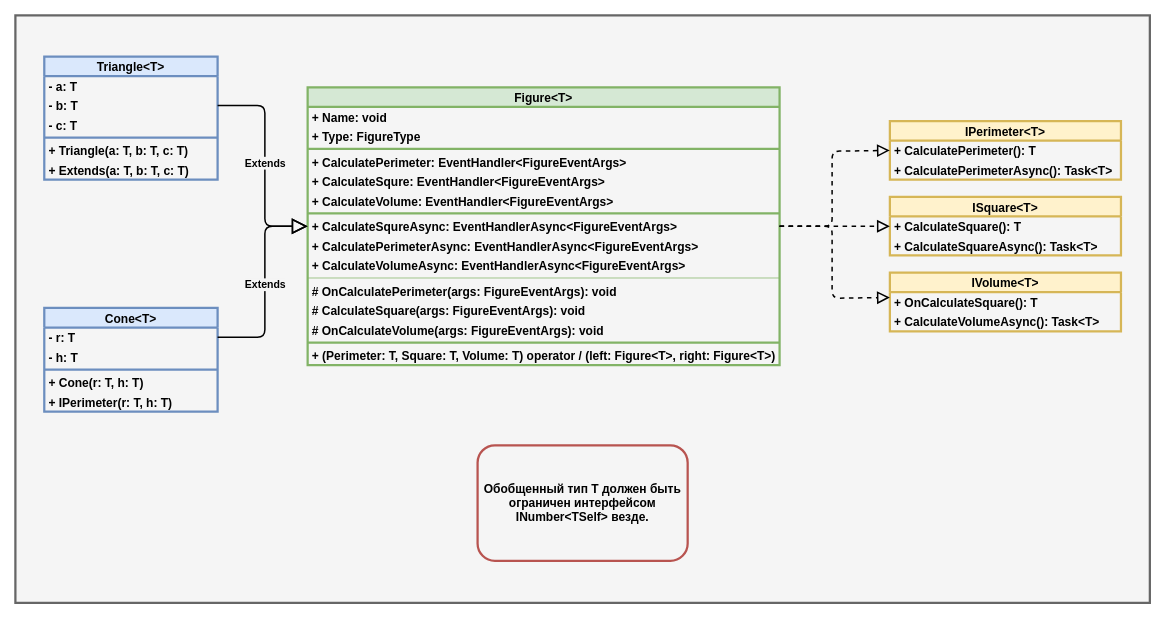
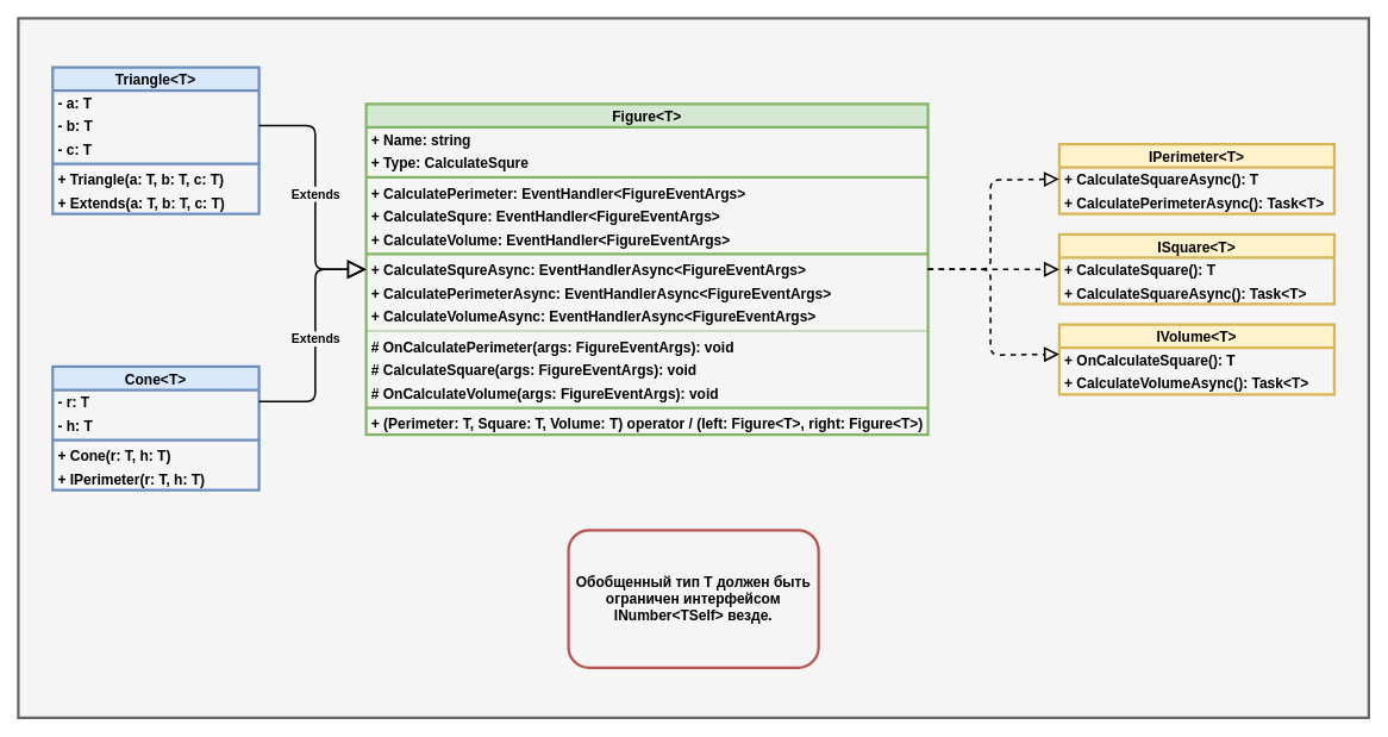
- <mxCell id="13" value="+ Name: void" style="text;strokeColor=none;fillColor=none;align=left;verticalAlign=middle;spacingLeft=4;spacingRight=4;overflow=hidden;rotatable=0;points=[[0,0.5],[1,0.5]];portConstraint=eastwest;fontStyle=1;fontSize=16;" parent="12" vertex="1"><mxGeometry y="26" width="629" height="26" as="geometry" /></mxCell>
+ <mxCell id="13" value="+ Name: string" style="text;strokeColor=none;fillColor=none;align=left;verticalAlign=middle;spacingLeft=4;spacingRight=4;overflow=hidden;rotatable=0;points=[[0,0.5],[1,0.5]];portConstraint=eastwest;fontStyle=1;fontSize=16;" parent="12" vertex="1"><mxGeometry y="26" width="629" height="26" as="geometry" /></mxCell>
- <mxCell id="14" value="+ Type: FigureType" style="text;strokeColor=none;fillColor=none;align=left;verticalAlign=middle;spacingLeft=4;spacingRight=4;overflow=hidden;rotatable=0;points=[[0,0.5],[1,0.5]];portConstraint=eastwest;fontStyle=1;fontSize=16;" parent="12" vertex="1"><mxGeometry y="52" width="629" height="26" as="geometry" /></mxCell>
+ <mxCell id="14" value="+ Type: CalculateSqure" style="text;strokeColor=none;fillColor=none;align=left;verticalAlign=middle;spacingLeft=4;spacingRight=4;overflow=hidden;rotatable=0;points=[[0,0.5],[1,0.5]];portConstraint=eastwest;fontStyle=1;fontSize=16;" parent="12" vertex="1"><mxGeometry y="52" width="629" height="26" as="geometry" /></mxCell>
- <mxCell id="4" value="+ CalculatePerimeter(): T" style="text;strokeColor=none;fillColor=none;align=left;verticalAlign=middle;spacingLeft=4;spacingRight=4;overflow=hidden;rotatable=0;points=[[0,0.5],[1,0.5]];portConstraint=eastwest;fontSize=16;fontStyle=1" parent="3" vertex="1"><mxGeometry y="26" width="308" height="26" as="geometry" /></mxCell>
+ <mxCell id="4" value="+ CalculateSquareAsync(): T" style="text;strokeColor=none;fillColor=none;align=left;verticalAlign=middle;spacingLeft=4;spacingRight=4;overflow=hidden;rotatable=0;points=[[0,0.5],[1,0.5]];portConstraint=eastwest;fontSize=16;fontStyle=1" parent="3" vertex="1"><mxGeometry y="26" width="308" height="26" as="geometry" /></mxCell>
